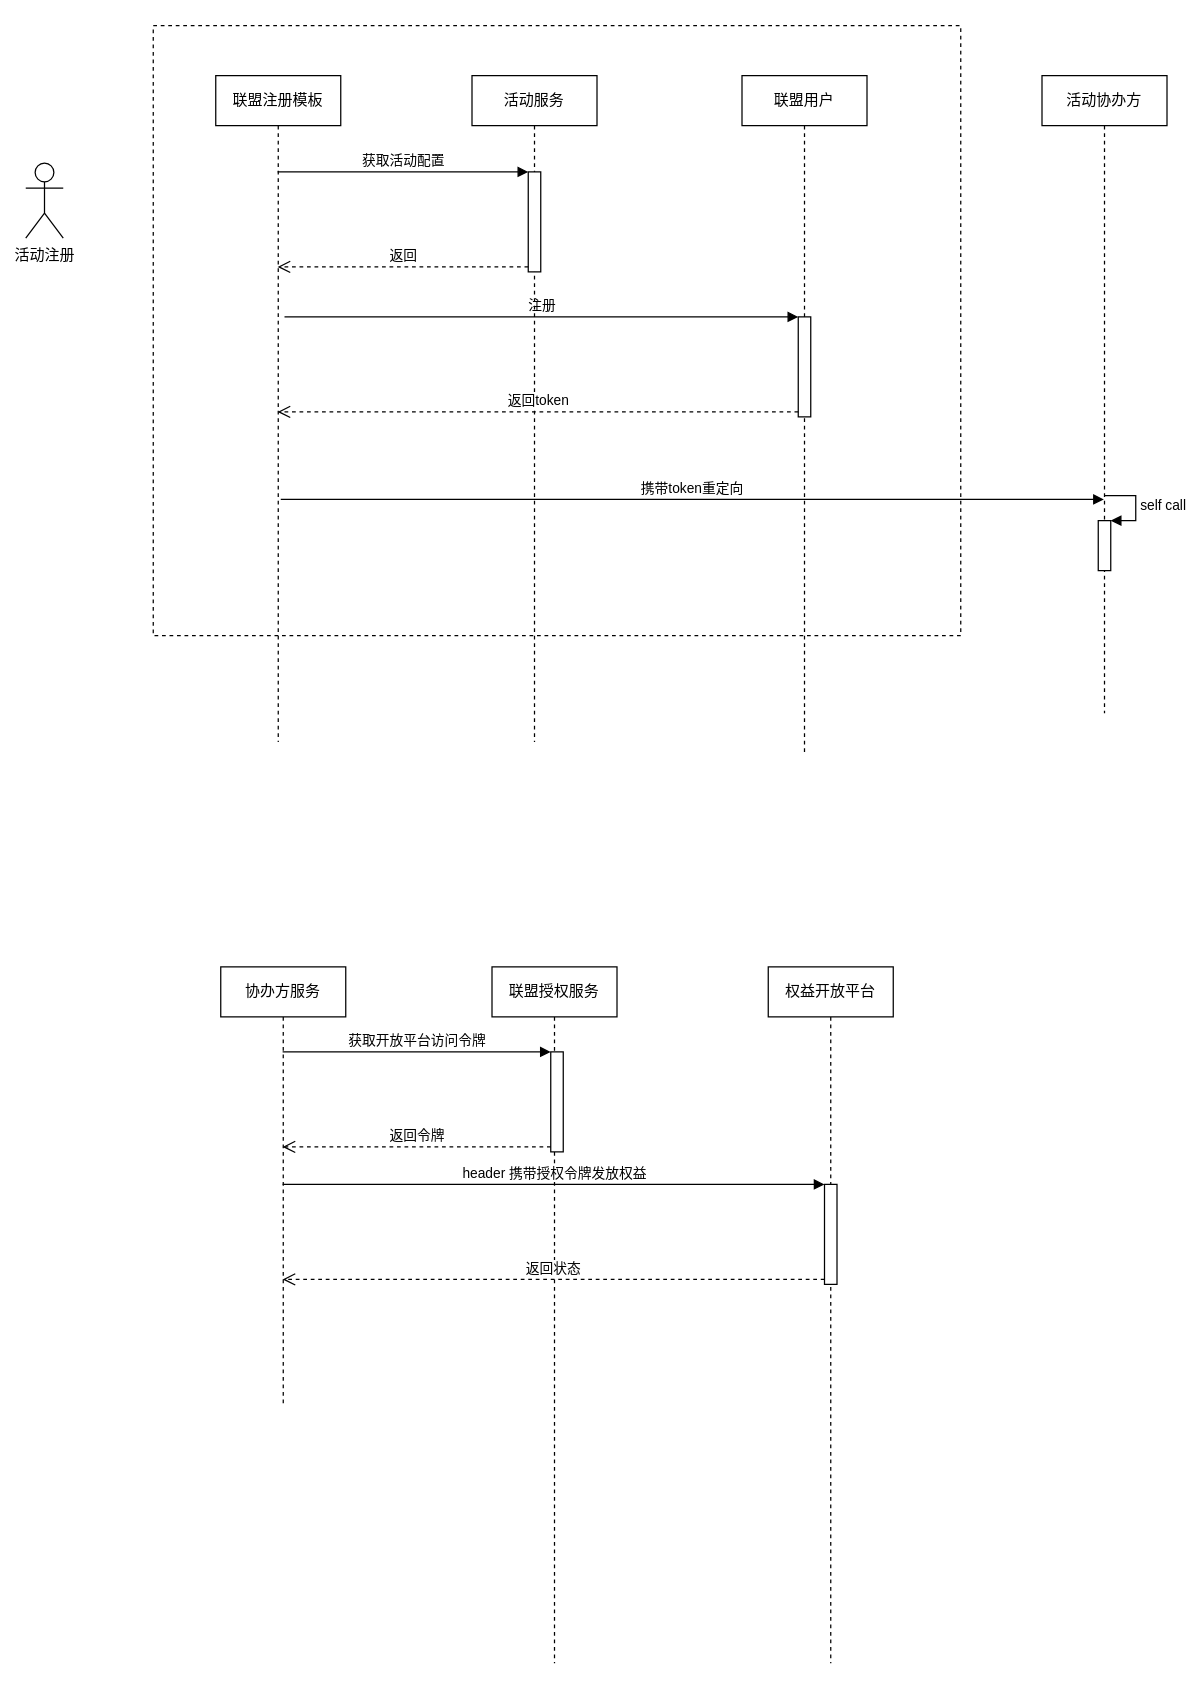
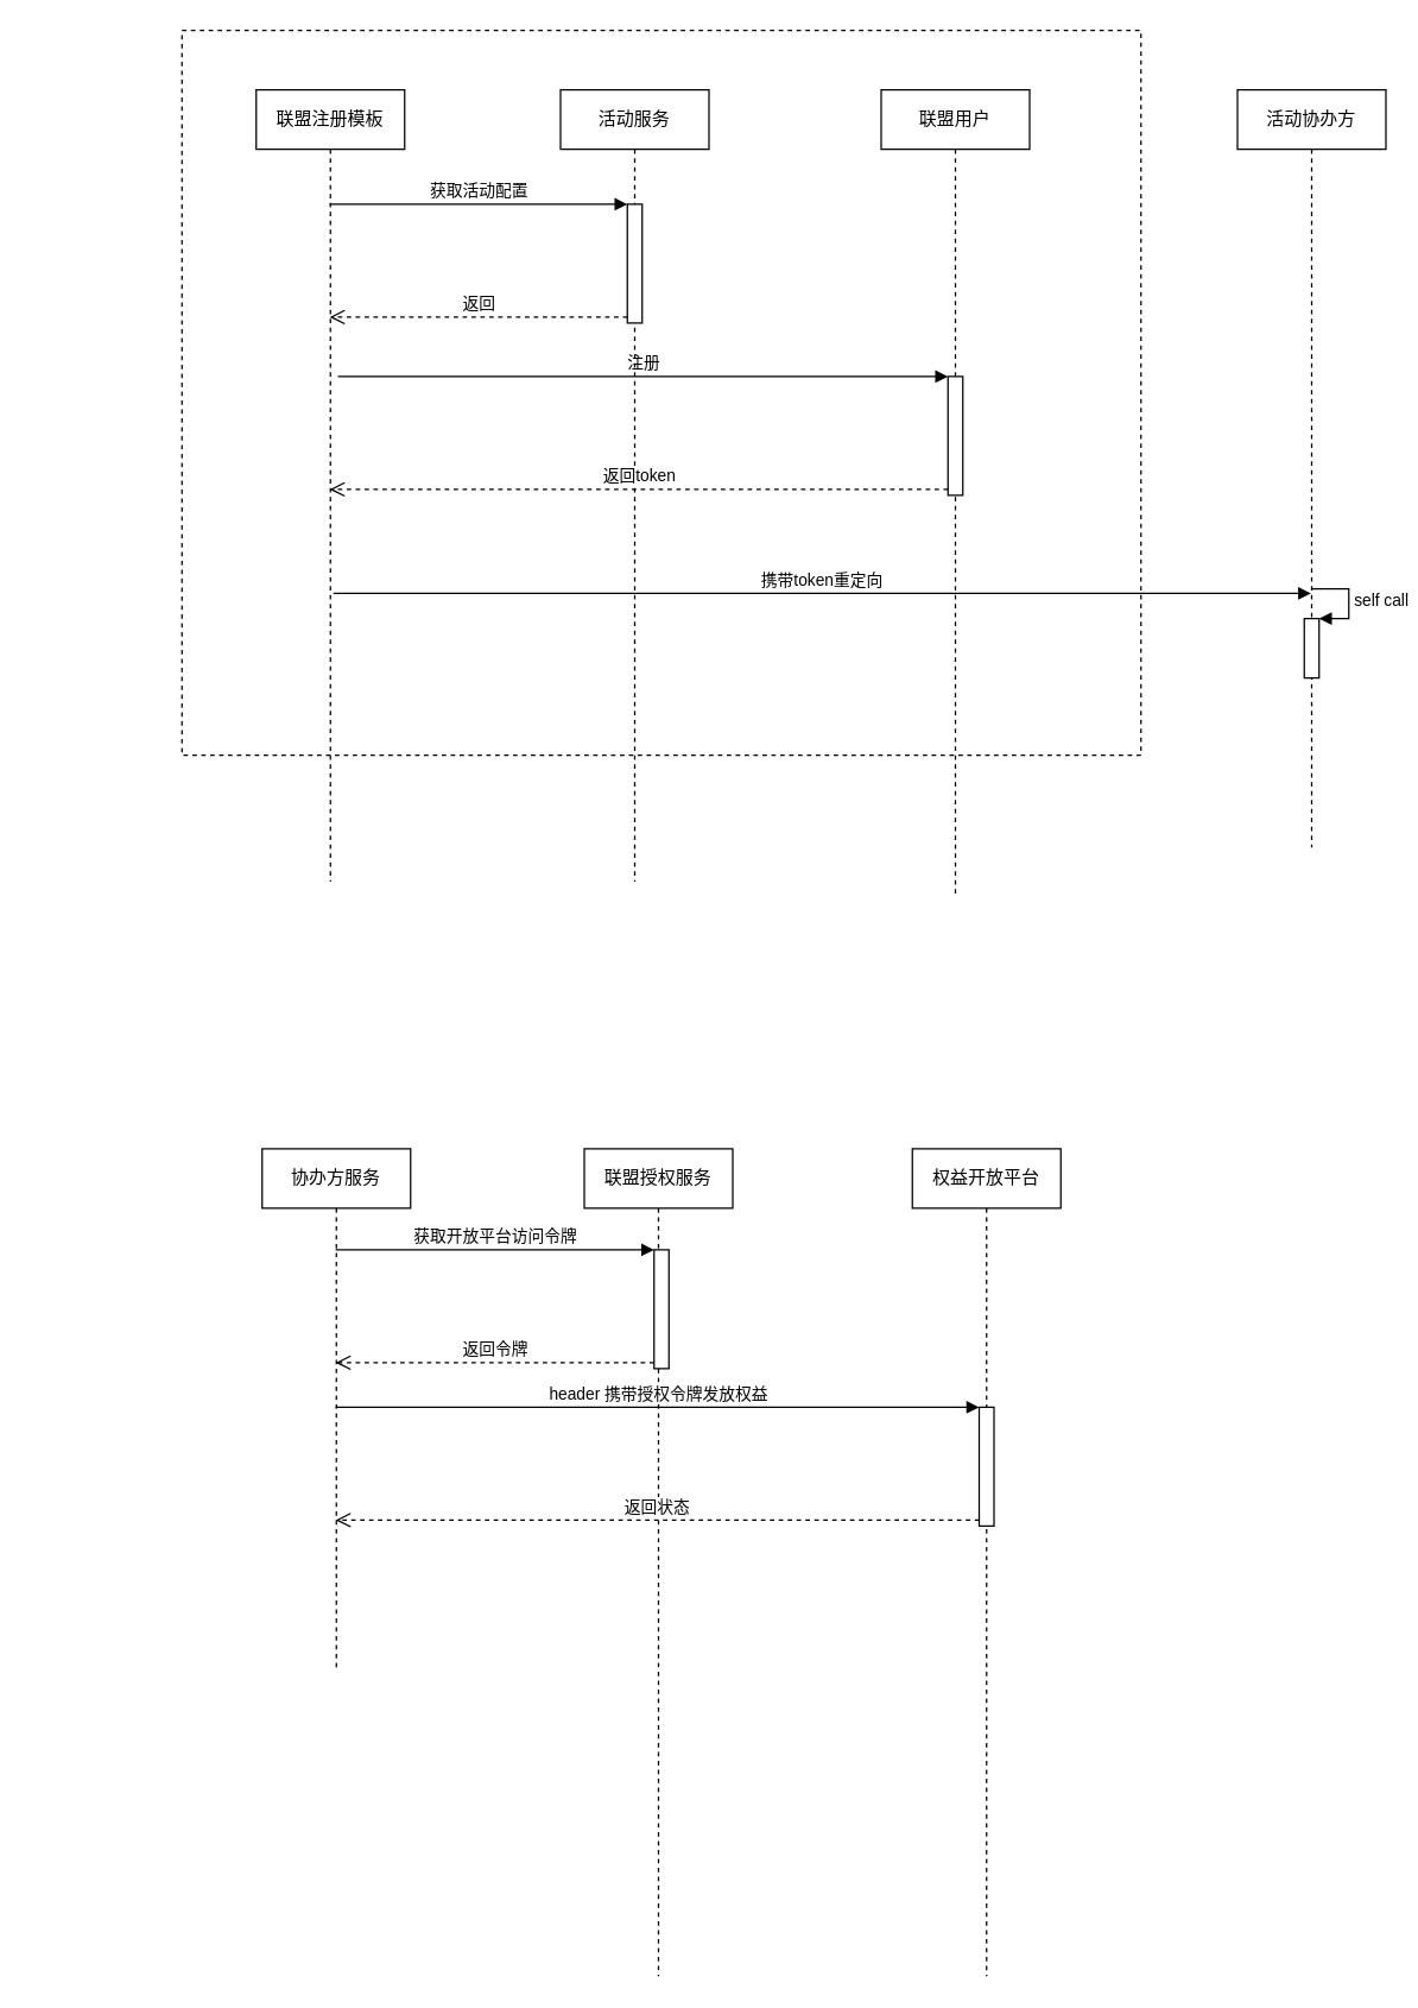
- <mxCell id="3" value="活动注册" style="shape=umlActor;verticalLabelPosition=bottom;labelBackgroundColor=#ffffff;verticalAlign=top;html=1;" vertex="1" parent="1"><mxGeometry x="20" y="130" width="30" height="60" as="geometry" /></mxCell>
